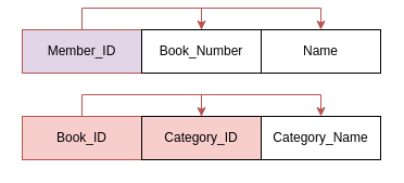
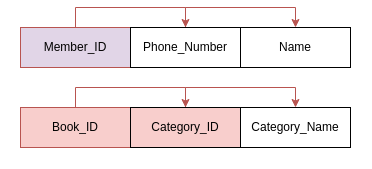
- <mxCell id="5" value="Book_Number" style="rounded=0;whiteSpace=wrap;html=1;" vertex="1" parent="1"><mxGeometry x="130" y="20" width="110" height="40" as="geometry" /></mxCell>
+ <mxCell id="5" value="Phone_Number" style="rounded=0;whiteSpace=wrap;html=1;" vertex="1" parent="1"><mxGeometry x="130" y="20" width="110" height="40" as="geometry" /></mxCell>
